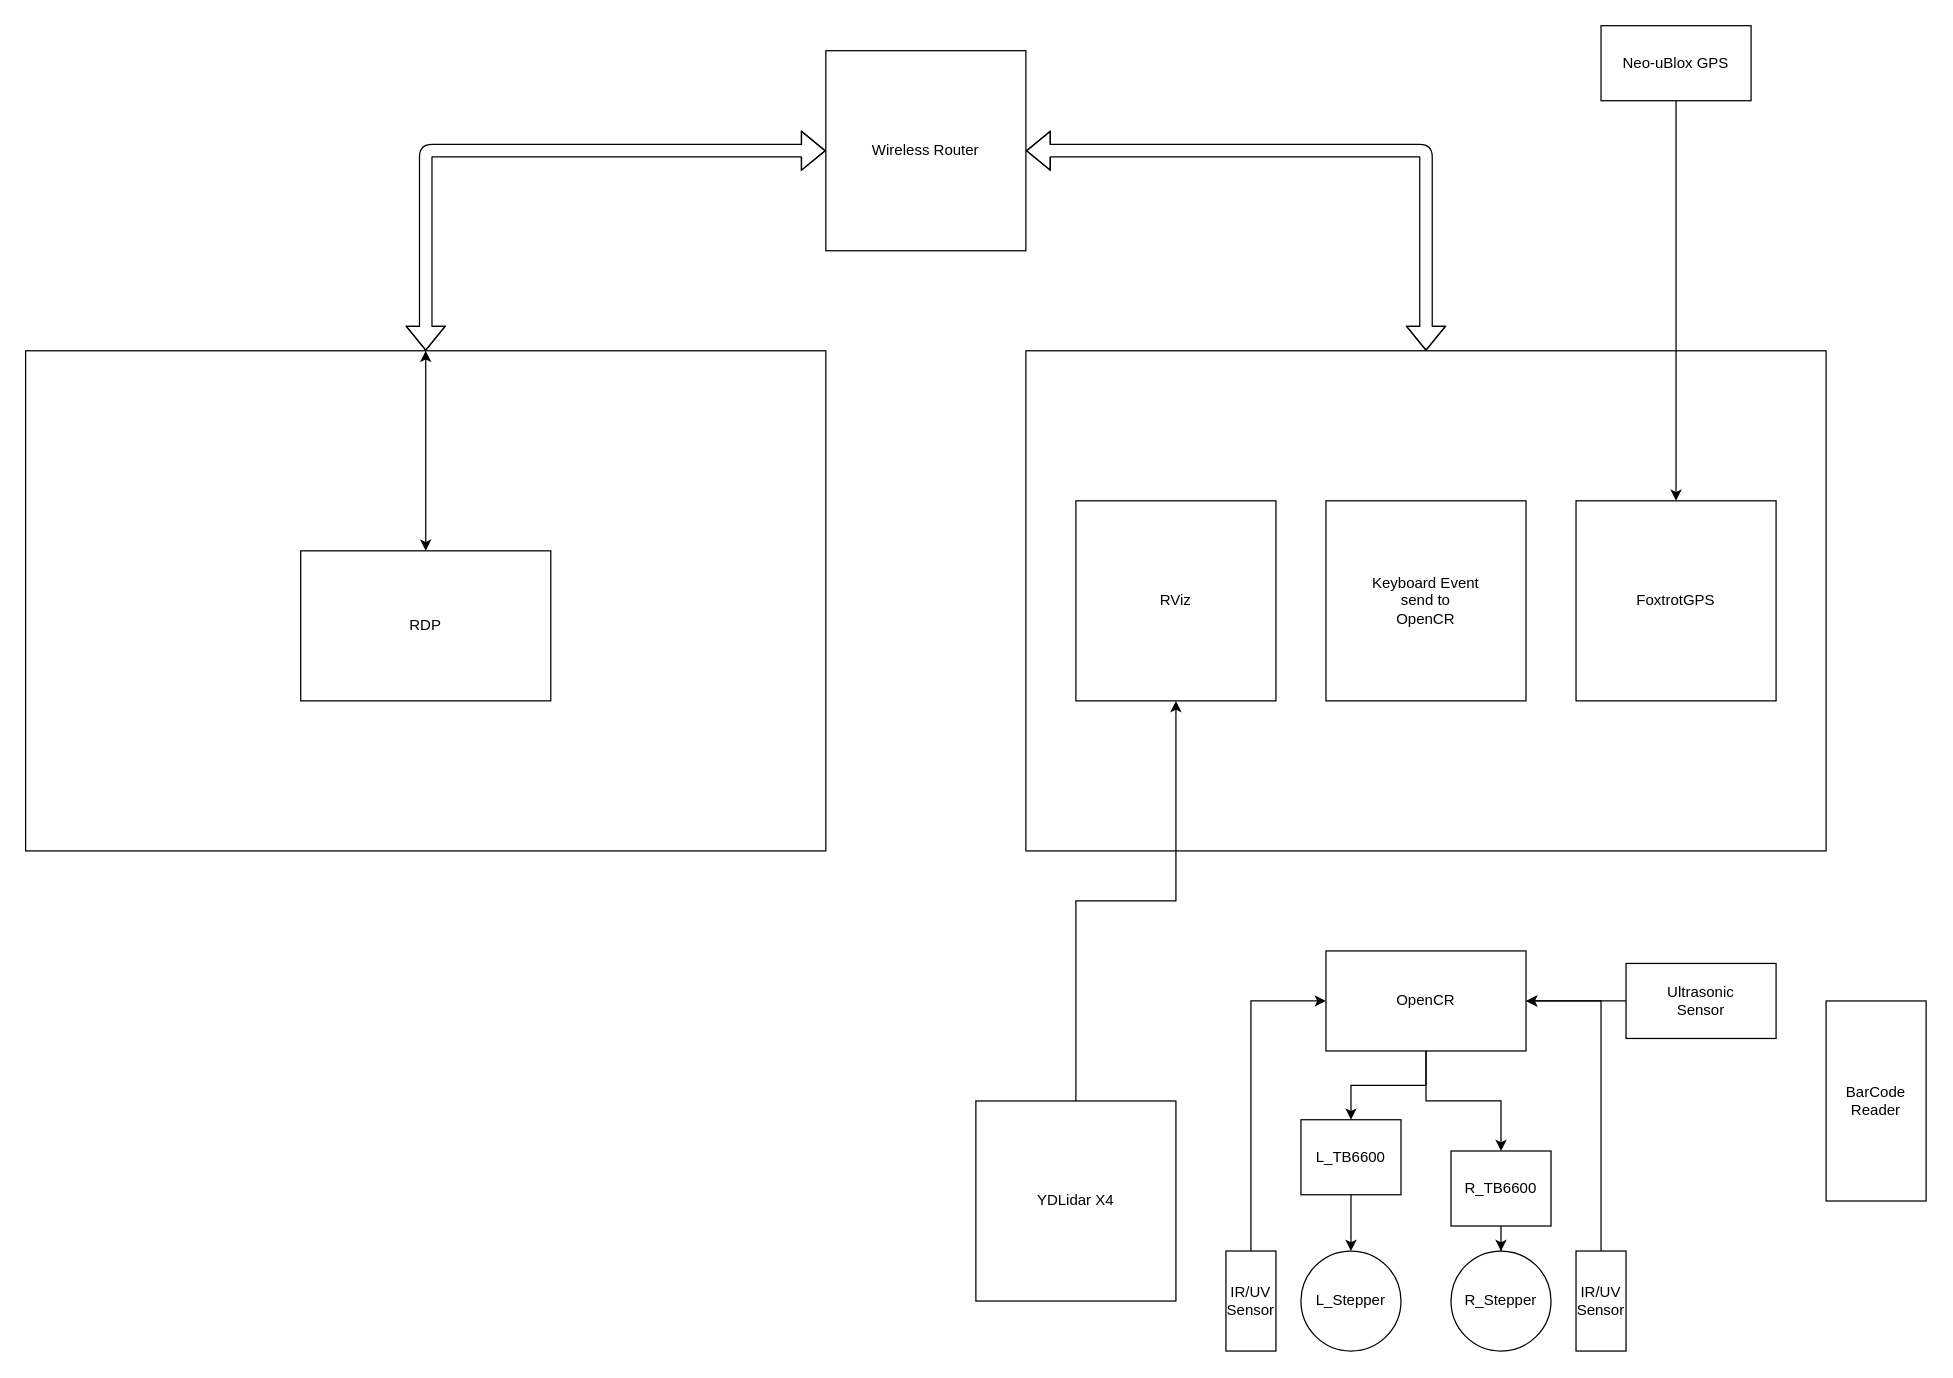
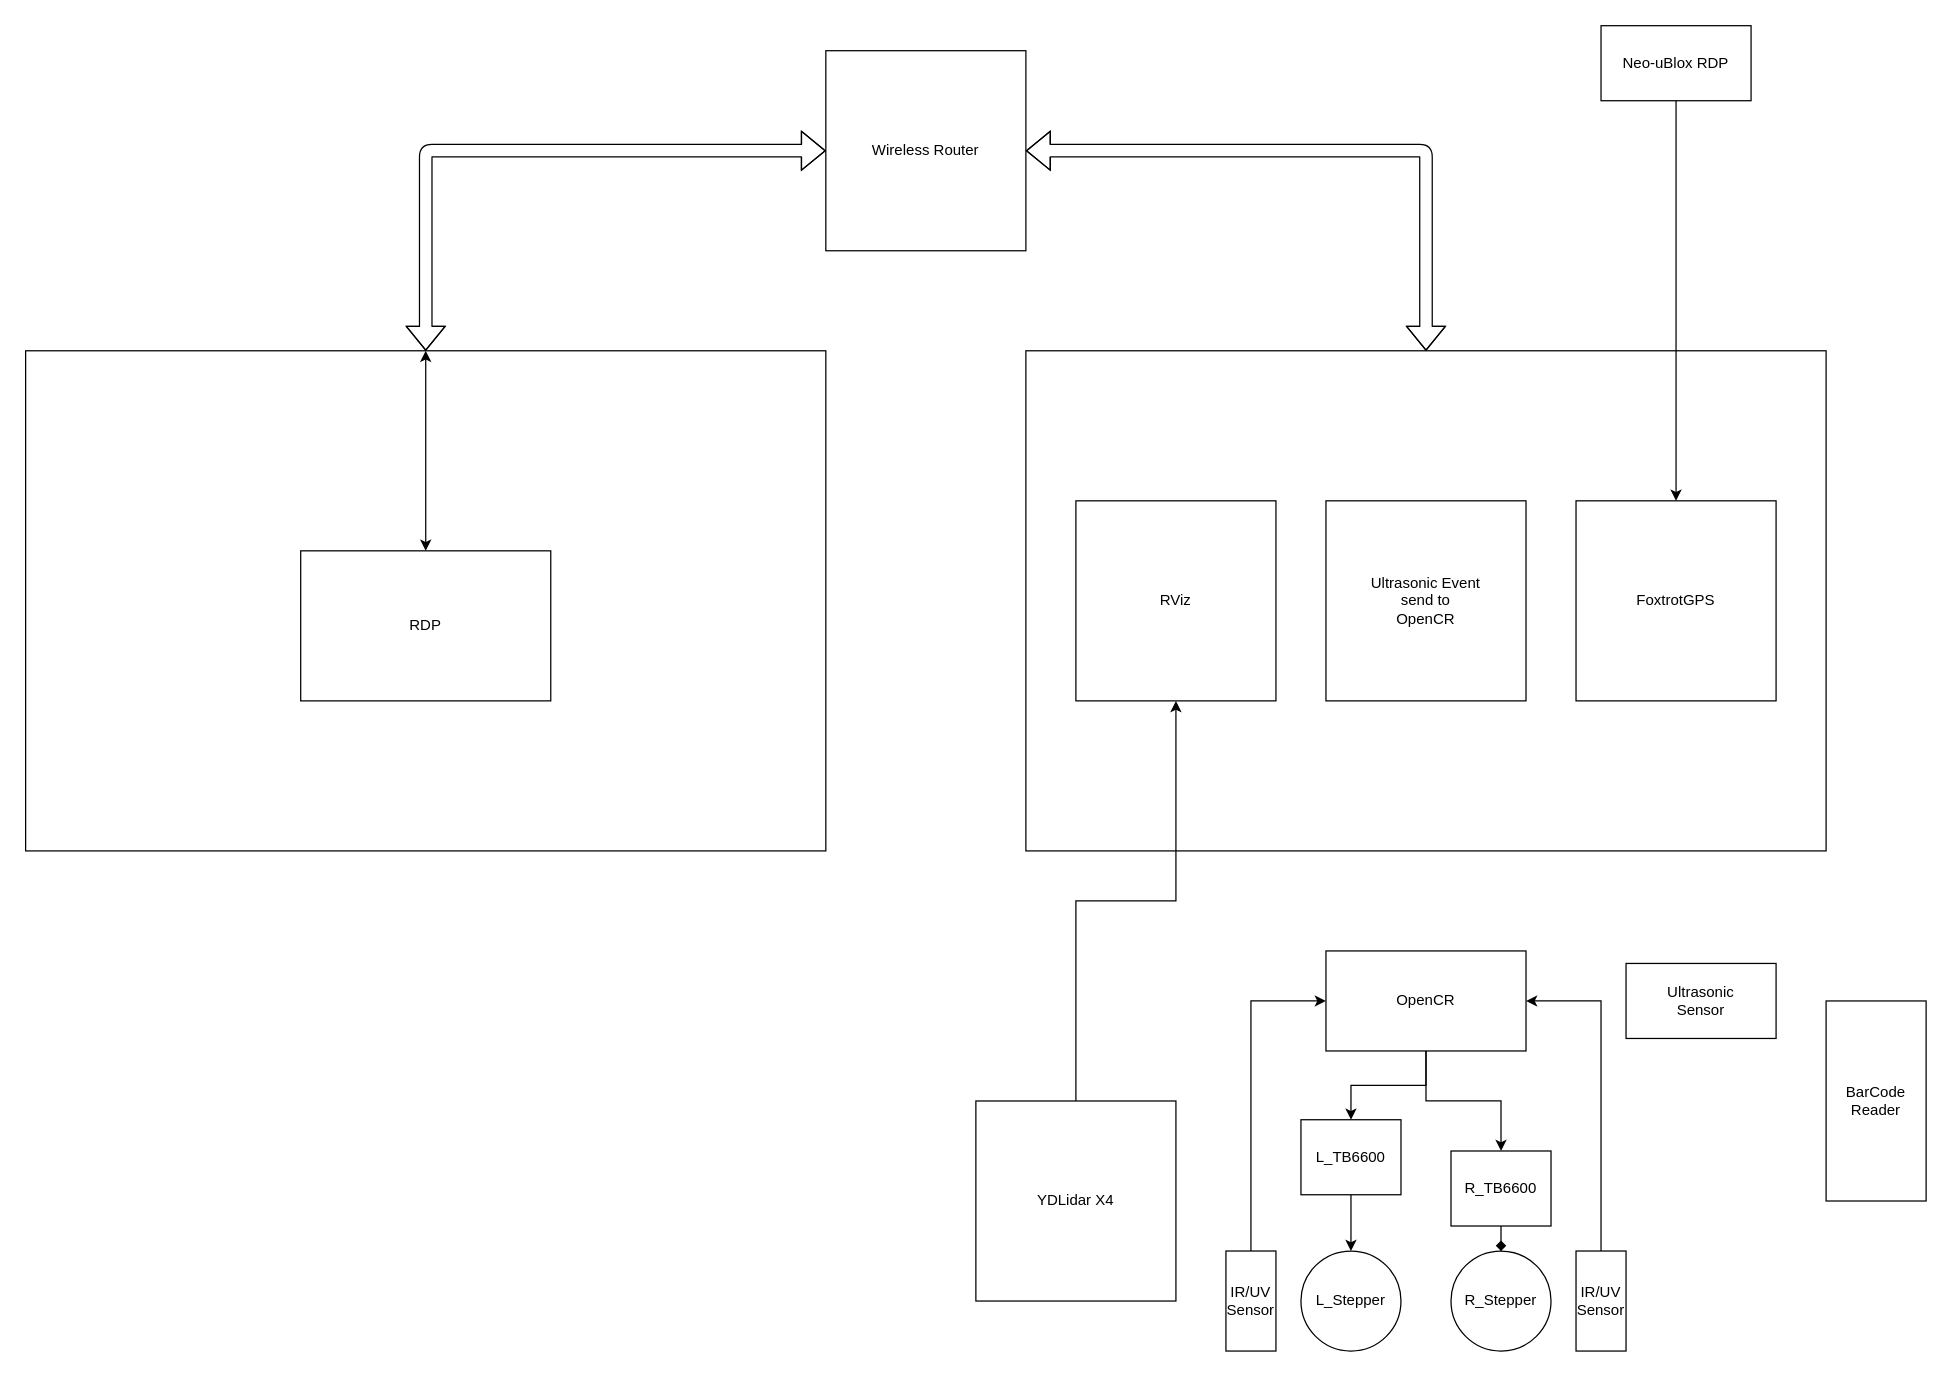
- <mxCell id="6" value="Neo-uBlox GPS" style="whiteSpace=wrap;html=1;" parent="1" vertex="1"><mxGeometry x="1280" y="20" width="120" height="60" as="geometry" /></mxCell>
+ <mxCell id="6" value="Neo-uBlox RDP" style="whiteSpace=wrap;html=1;" parent="1" vertex="1"><mxGeometry x="1280" y="20" width="120" height="60" as="geometry" /></mxCell>
- <mxCell id="4" value="Keyboard Event&lt;br&gt;send to&lt;br&gt;OpenCR" style="whiteSpace=wrap;html=1;" parent="1" vertex="1"><mxGeometry x="1060" y="400" width="160" height="160" as="geometry" /></mxCell>
+ <mxCell id="4" value="Ultrasonic Event&lt;br&gt;send to&lt;br&gt;OpenCR" style="whiteSpace=wrap;html=1;" parent="1" vertex="1"><mxGeometry x="1060" y="400" width="160" height="160" as="geometry" /></mxCell>
- <mxCell id="23" style="edgeStyle=orthogonalEdgeStyle;rounded=0;orthogonalLoop=1;jettySize=auto;html=1;entryX=1;entryY=0.5;entryDx=0;entryDy=0;" parent="1" source="24" target="10" edge="1"><mxGeometry relative="1" as="geometry" /></mxCell>
- <mxCell id="15" style="edgeStyle=orthogonalEdgeStyle;rounded=0;orthogonalLoop=1;jettySize=auto;html=1;entryX=0.5;entryY=0;entryDx=0;entryDy=0;" parent="1" source="16" target="17" edge="1"><mxGeometry relative="1" as="geometry" /></mxCell>
+ <mxCell id="15" style="edgeStyle=orthogonalEdgeStyle;rounded=0;orthogonalLoop=1;jettySize=auto;html=1;entryX=0.5;entryY=0;entryDx=0;entryDy=0;endArrow=diamond;" parent="1" source="16" target="17" edge="1"><mxGeometry relative="1" as="geometry" /></mxCell>
